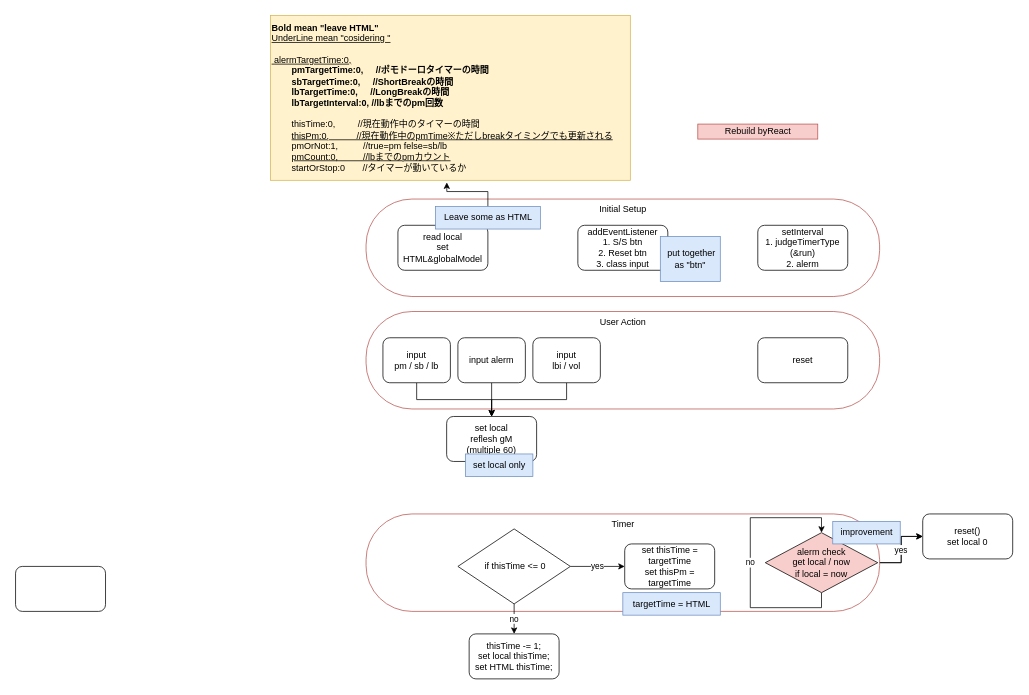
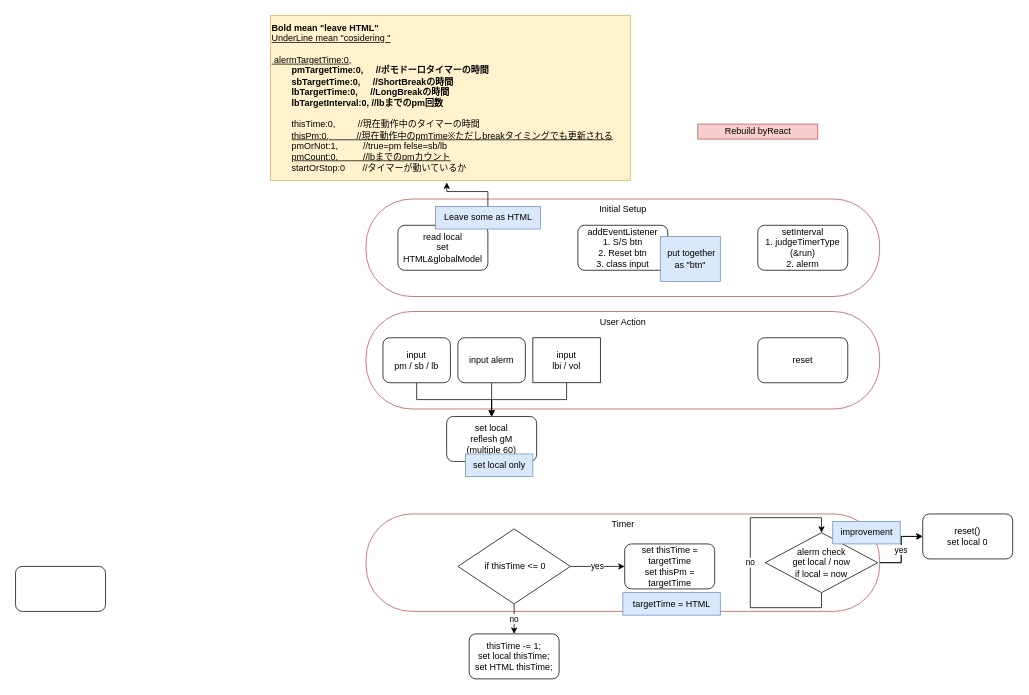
- <mxCell id="11" value="input&lt;br&gt;lbi / vol" style="rounded=1;whiteSpace=wrap;html=1;" parent="1" vertex="1"><mxGeometry x="710" y="450" width="90" height="60" as="geometry" /></mxCell>
+ <mxCell id="11" value="input&lt;br&gt;lbi / vol" style="whiteSpace=wrap;html=1;rounded=0;" parent="1" vertex="1"><mxGeometry x="710" y="450" width="90" height="60" as="geometry" /></mxCell>
- <mxCell id="30" value="alerm check&lt;br&gt;get local / now&lt;br&gt;if local = now" style="rhombus;whiteSpace=wrap;html=1;fillColor=#f8cecc;" parent="1" vertex="1"><mxGeometry x="1020" y="710" width="150" height="80" as="geometry" /></mxCell>
+ <mxCell id="30" value="alerm check&lt;br&gt;get local / now&lt;br&gt;if local = now" style="rhombus;whiteSpace=wrap;html=1;" parent="1" vertex="1"><mxGeometry x="1020" y="710" width="150" height="80" as="geometry" /></mxCell>
